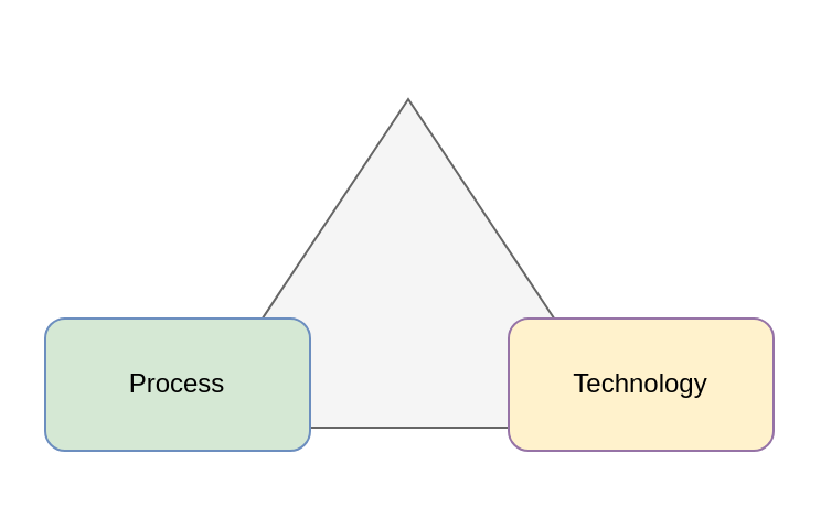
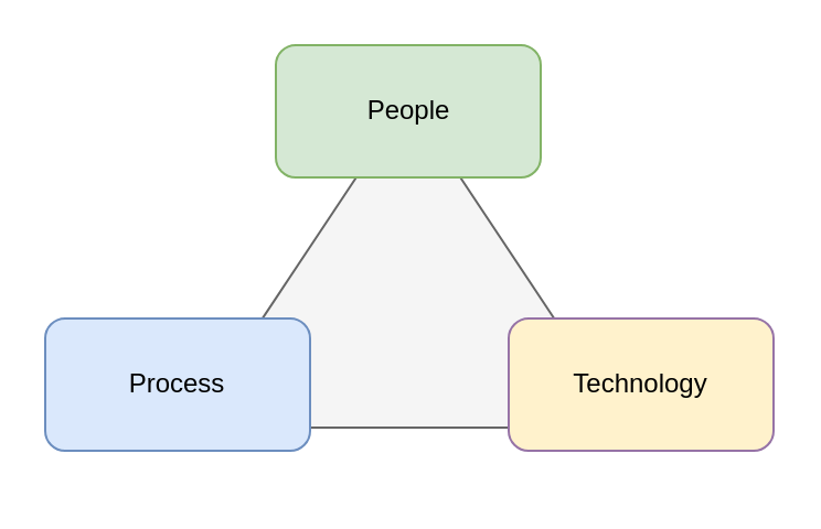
+ <mxCell id="3" value="People" style="rounded=1;whiteSpace=wrap;html=1;fillColor=#d5e8d4;strokeColor=#82b366;" parent="1" vertex="1"><mxGeometry x="124.5" y="20" width="120" height="60" as="geometry" /></mxCell>
- <mxCell id="5" value="Process" style="rounded=1;whiteSpace=wrap;html=1;fillColor=#d5e8d4;strokeColor=#6c8ebf;" parent="1" vertex="1"><mxGeometry x="20" y="144" width="120" height="60" as="geometry" /></mxCell>
+ <mxCell id="5" value="Process" style="rounded=1;whiteSpace=wrap;html=1;fillColor=#dae8fc;strokeColor=#6c8ebf;" parent="1" vertex="1"><mxGeometry x="20" y="144" width="120" height="60" as="geometry" /></mxCell>
